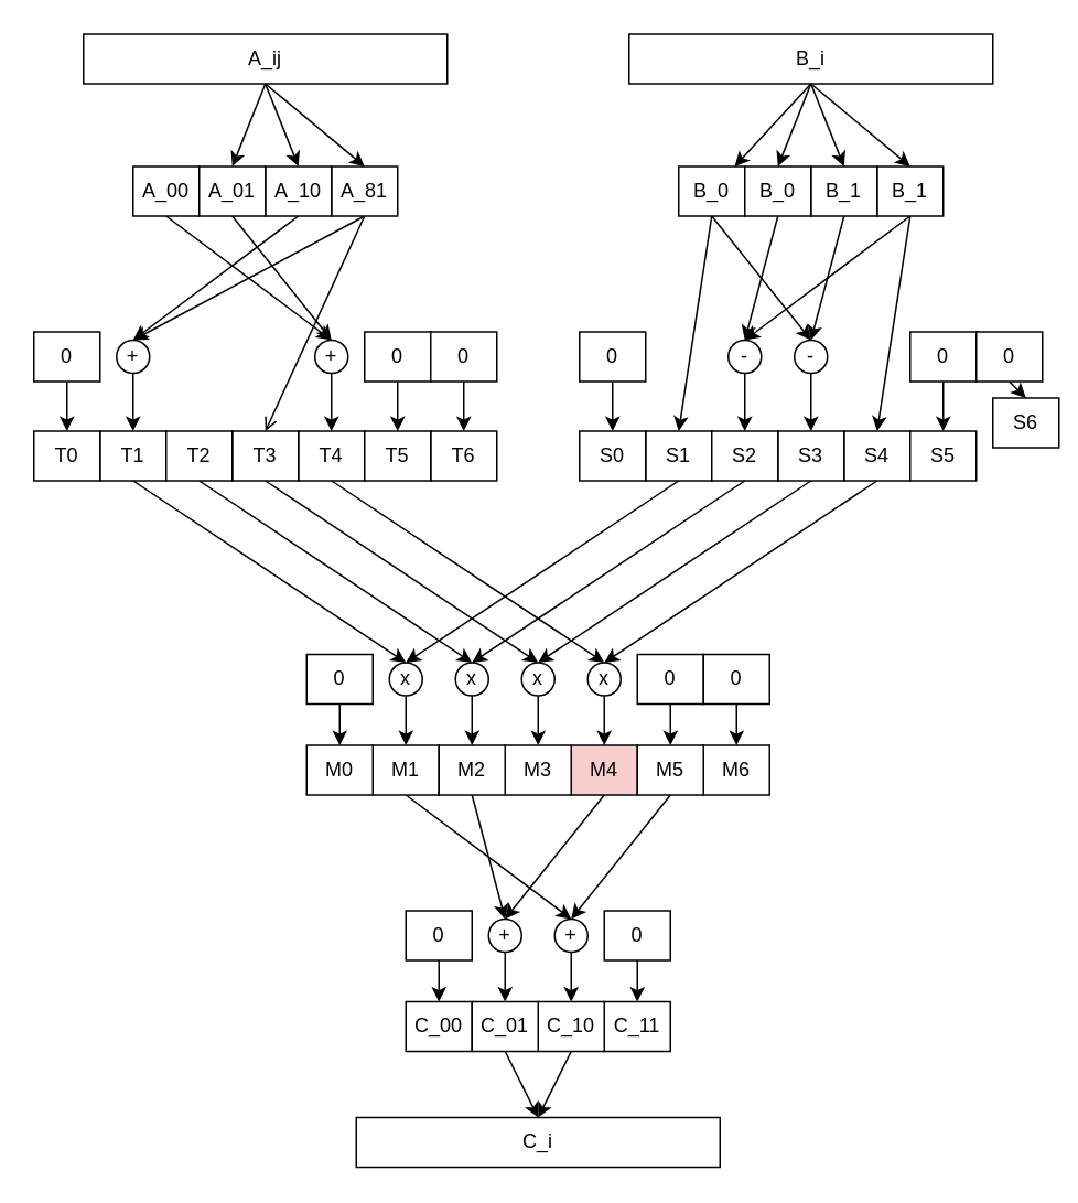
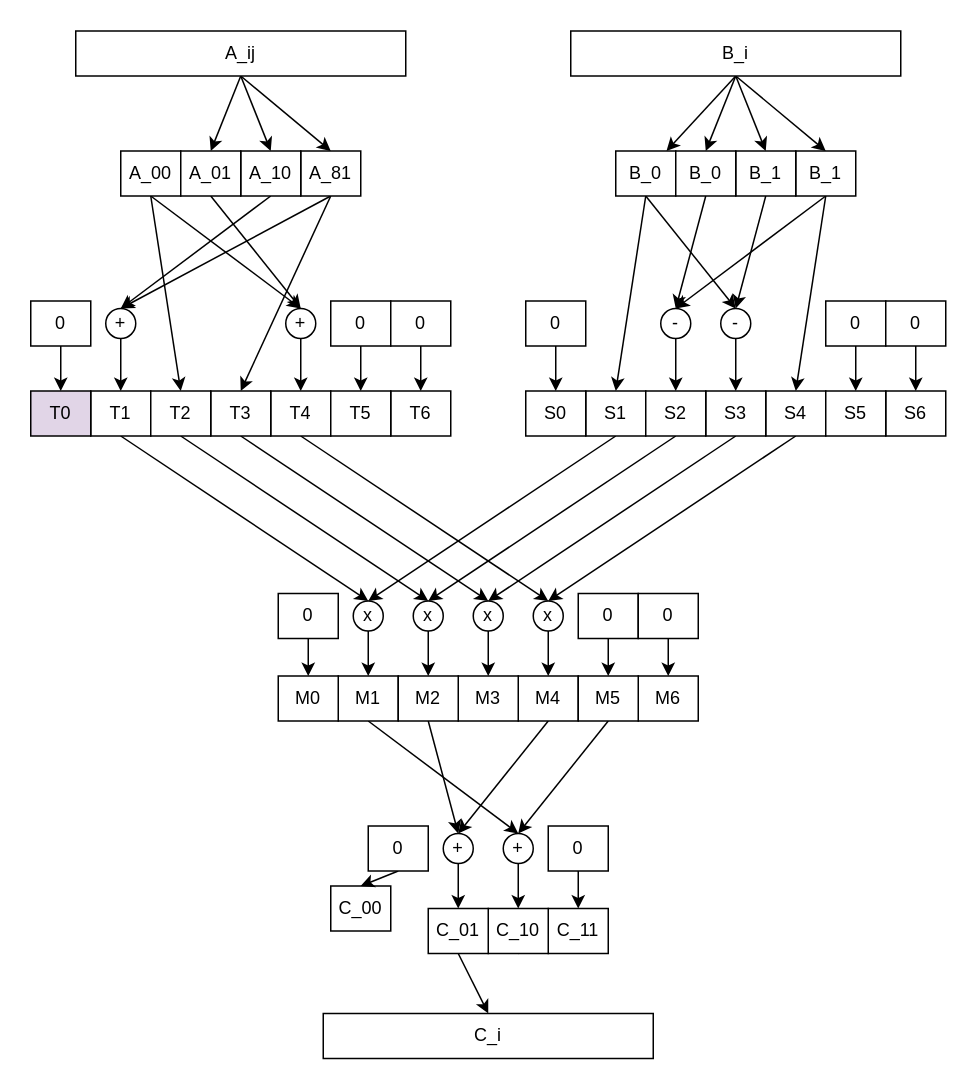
+ <mxCell id="6" style="edgeStyle=none;rounded=0;orthogonalLoop=1;jettySize=auto;html=1;exitX=0.5;exitY=1;exitDx=0;exitDy=0;entryX=0.5;entryY=0;entryDx=0;entryDy=0;" parent="1" source="8" target="38" edge="1"><mxGeometry relative="1" as="geometry" /></mxCell>
- <mxCell id="10" style="edgeStyle=none;rounded=0;orthogonalLoop=1;jettySize=auto;html=1;exitX=0.5;exitY=1;exitDx=0;exitDy=0;entryX=0.5;entryY=0;entryDx=0;entryDy=0;endArrow=open;" parent="1" source="11" target="36" edge="1"><mxGeometry relative="1" as="geometry" /></mxCell>
+ <mxCell id="10" style="edgeStyle=none;rounded=0;orthogonalLoop=1;jettySize=auto;html=1;exitX=0.5;exitY=1;exitDx=0;exitDy=0;entryX=0.5;entryY=0;entryDx=0;entryDy=0;" parent="1" source="11" target="36" edge="1"><mxGeometry relative="1" as="geometry" /></mxCell>
- <mxCell id="57" value="S6" style="rounded=0;whiteSpace=wrap;html=1;" parent="1" vertex="1"><mxGeometry x="600" y="240" width="40" height="30" as="geometry" /></mxCell>
+ <mxCell id="57" value="S6" style="rounded=0;whiteSpace=wrap;html=1;" parent="1" vertex="1"><mxGeometry x="590" y="260" width="40" height="30" as="geometry" /></mxCell>
- <mxCell id="40" value="T0" style="rounded=0;whiteSpace=wrap;html=1;" parent="1" vertex="1"><mxGeometry x="20" y="260" width="40" height="30" as="geometry" /></mxCell>
+ <mxCell id="40" value="T0" style="rounded=0;whiteSpace=wrap;html=1;fillColor=#e1d5e7;" parent="1" vertex="1"><mxGeometry x="20" y="260" width="40" height="30" as="geometry" /></mxCell>
- <mxCell id="70" value="M4" style="rounded=0;whiteSpace=wrap;html=1;fillColor=#f8cecc;" parent="1" vertex="1"><mxGeometry x="345" y="450" width="40" height="30" as="geometry" /></mxCell>
+ <mxCell id="70" value="M4" style="rounded=0;whiteSpace=wrap;html=1;" parent="1" vertex="1"><mxGeometry x="345" y="450" width="40" height="30" as="geometry" /></mxCell>
- <mxCell id="89" value="C_00" style="rounded=0;whiteSpace=wrap;html=1;" parent="1" vertex="1"><mxGeometry x="245" y="605" width="40" height="30" as="geometry" /></mxCell>
+ <mxCell id="89" value="C_00" style="rounded=0;whiteSpace=wrap;html=1;" parent="1" vertex="1"><mxGeometry x="220" y="590" width="40" height="30" as="geometry" /></mxCell>
- <mxCell id="91" style="edgeStyle=none;rounded=0;orthogonalLoop=1;jettySize=auto;html=1;exitX=0.5;exitY=1;exitDx=0;exitDy=0;entryX=0.5;entryY=0;entryDx=0;entryDy=0;" parent="1" source="92" target="100" edge="1"><mxGeometry relative="1" as="geometry" /></mxCell>
+ <mxCell id="91" style="edgeStyle=none;rounded=0;orthogonalLoop=1;jettySize=auto;html=1;exitX=0.5;exitY=1;exitDx=0;exitDy=0;" parent="1" source="92" target="90" edge="1"><mxGeometry relative="1" as="geometry" /></mxCell>
